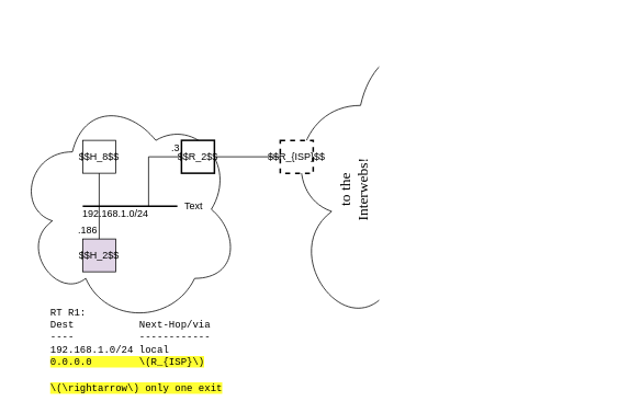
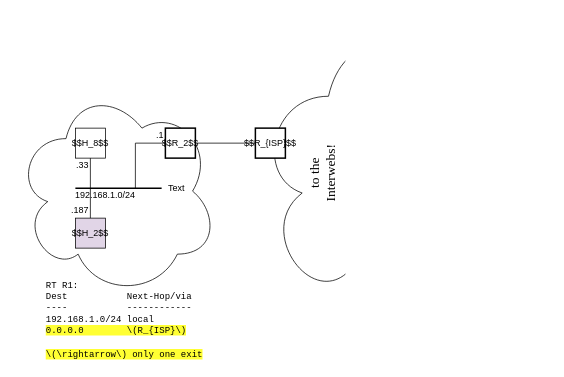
- <mxCell id="14" value=".3" style="text;html=1;strokeColor=none;fillColor=none;align=right;verticalAlign=middle;whiteSpace=wrap;rounded=0;" parent="1" vertex="1"><mxGeometry x="200" y="170" width="20" height="20" as="geometry" /></mxCell>
+ <mxCell id="14" value=".1" style="text;html=1;strokeColor=none;fillColor=none;align=right;verticalAlign=middle;whiteSpace=wrap;rounded=0;" parent="1" vertex="1"><mxGeometry x="200" y="170" width="20" height="20" as="geometry" /></mxCell>
- <mxCell id="17" value="$$R_{ISP}$$" style="whiteSpace=wrap;html=1;aspect=fixed;strokeWidth=2;dashed=1;" parent="1" vertex="1"><mxGeometry x="340" y="170" width="40" height="40" as="geometry" /></mxCell>
+ <mxCell id="17" value="$$R_{ISP}$$" style="whiteSpace=wrap;html=1;aspect=fixed;strokeWidth=2;" parent="1" vertex="1"><mxGeometry x="340" y="170" width="40" height="40" as="geometry" /></mxCell>
+ <mxCell id="15" value=".33" style="text;html=1;strokeColor=none;fillColor=none;align=right;verticalAlign=middle;whiteSpace=wrap;rounded=0;" parent="1" vertex="1"><mxGeometry x="100" y="210" width="20" height="20" as="geometry" /></mxCell>
- <mxCell id="16" value=".186" style="text;html=1;strokeColor=none;fillColor=none;align=right;verticalAlign=middle;whiteSpace=wrap;rounded=0;" parent="1" vertex="1"><mxGeometry x="80" y="270" width="40" height="20" as="geometry" /></mxCell>
+ <mxCell id="16" value=".187" style="text;html=1;strokeColor=none;fillColor=none;align=right;verticalAlign=middle;whiteSpace=wrap;rounded=0;" parent="1" vertex="1"><mxGeometry x="80" y="270" width="40" height="20" as="geometry" /></mxCell>
